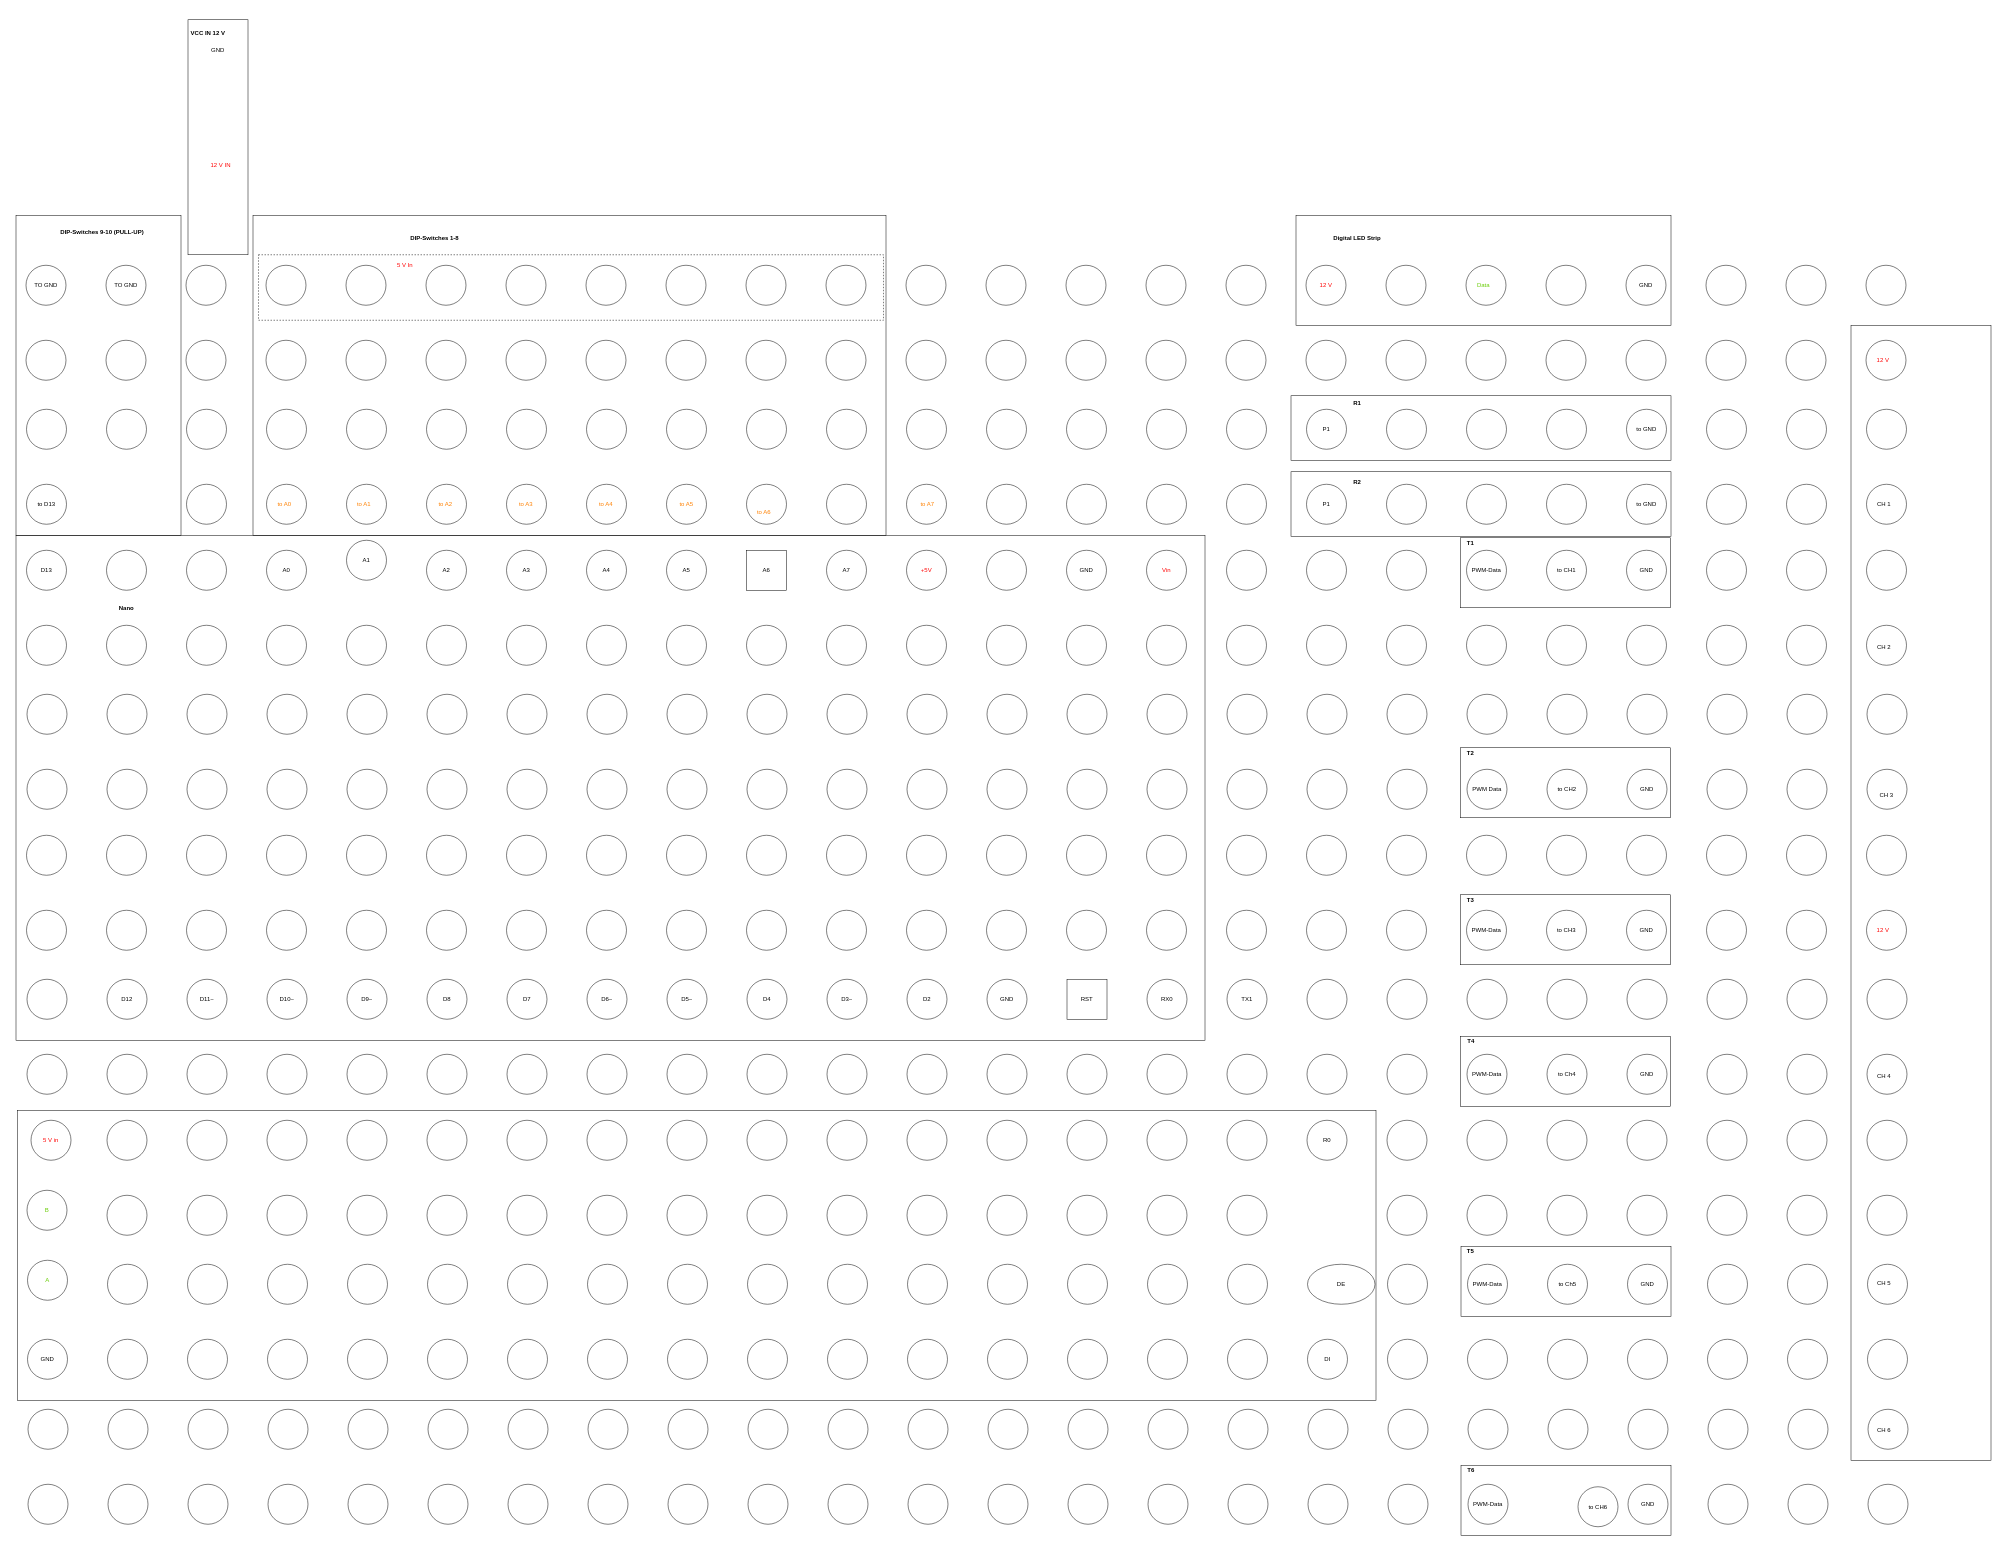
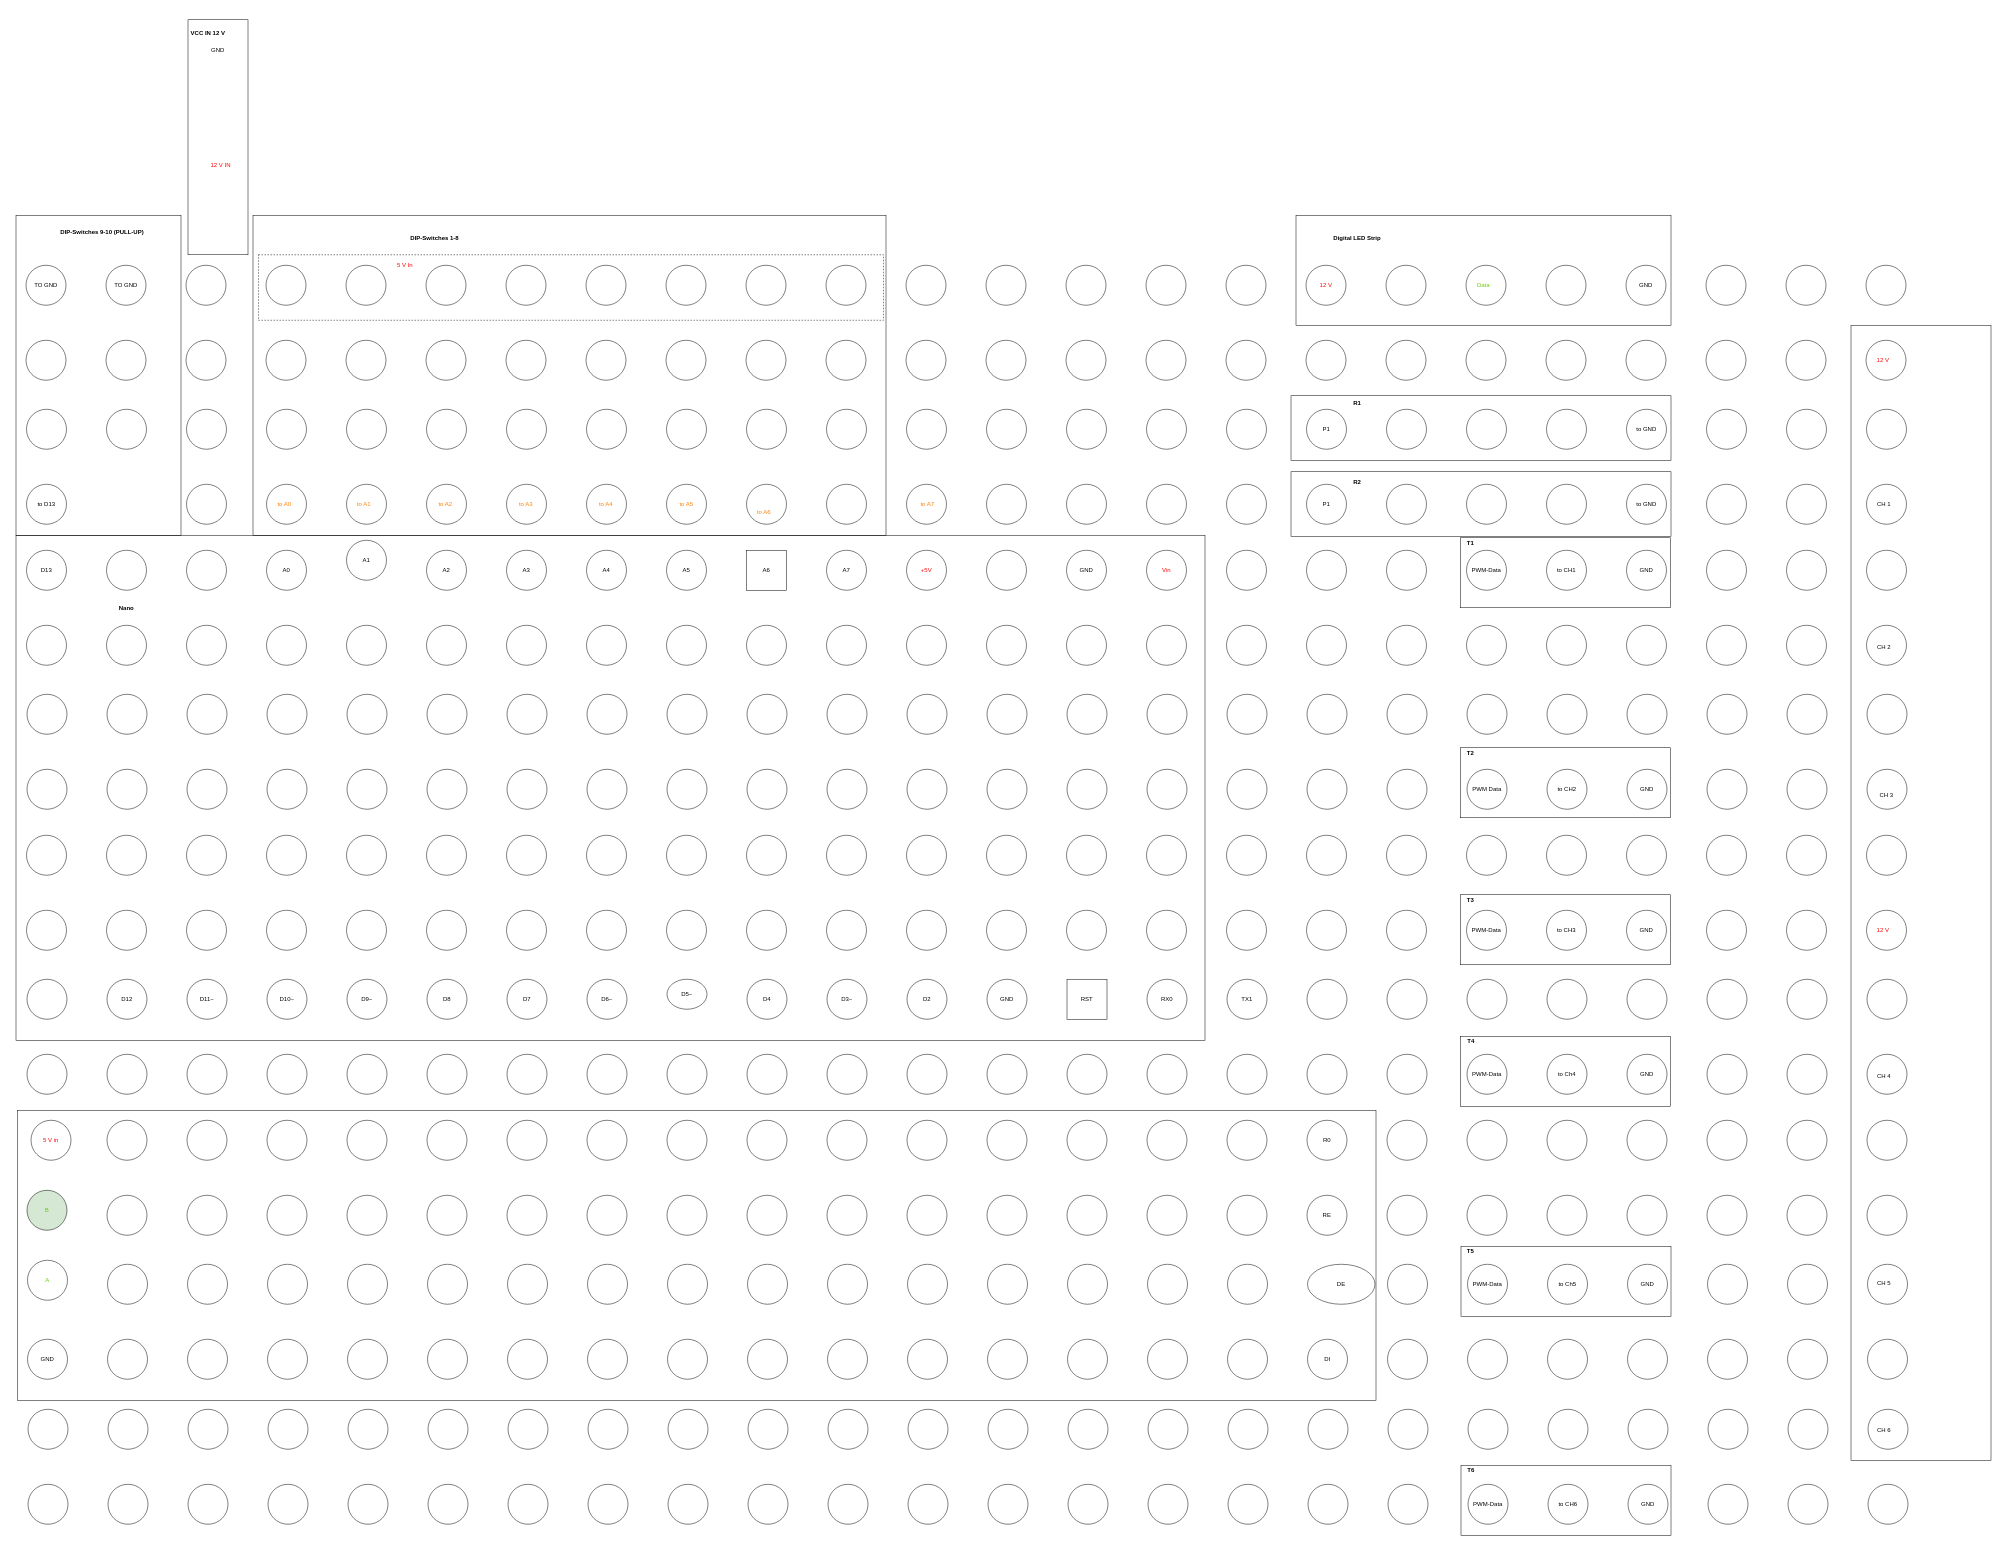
- <mxCell id="262" value="D5~" style="ellipse;whiteSpace=wrap;html=1;aspect=fixed;fontSize=12;" parent="1" vertex="1"><mxGeometry x="1333" y="1958" width="80" height="80" as="geometry" /></mxCell>
+ <mxCell id="262" value="D5~" style="ellipse;whiteSpace=wrap;html=1;aspect=fixed;fontSize=12;" parent="1" vertex="1"><mxGeometry x="1333" y="1958" width="80" height="60" as="geometry" /></mxCell>
- <mxCell id="350" value="&lt;font color=&quot;#66cc00&quot; style=&quot;font-size: 12px;&quot;&gt;B&lt;/font&gt;" style="ellipse;whiteSpace=wrap;html=1;aspect=fixed;fontSize=12;" parent="1" vertex="1"><mxGeometry x="53" y="2380" width="80" height="80" as="geometry" /></mxCell>
+ <mxCell id="350" value="&lt;font color=&quot;#66cc00&quot; style=&quot;font-size: 12px;&quot;&gt;B&lt;/font&gt;" style="ellipse;whiteSpace=wrap;html=1;aspect=fixed;fontSize=12;fillColor=#d5e8d4;" parent="1" vertex="1"><mxGeometry x="53" y="2380" width="80" height="80" as="geometry" /></mxCell>
+ <mxCell id="342" value="RE" style="ellipse;whiteSpace=wrap;html=1;aspect=fixed;fontSize=12;" parent="1" vertex="1"><mxGeometry x="2613" y="2390" width="80" height="80" as="geometry" /></mxCell>
- <mxCell id="441" value="to CH6" style="ellipse;whiteSpace=wrap;html=1;aspect=fixed;fontSize=12;" parent="1" vertex="1"><mxGeometry x="3155" y="2973" width="80" height="80" as="geometry" /></mxCell>
+ <mxCell id="441" value="to CH6" style="ellipse;whiteSpace=wrap;html=1;aspect=fixed;fontSize=12;" parent="1" vertex="1"><mxGeometry x="3095" y="2968" width="80" height="80" as="geometry" /></mxCell>
